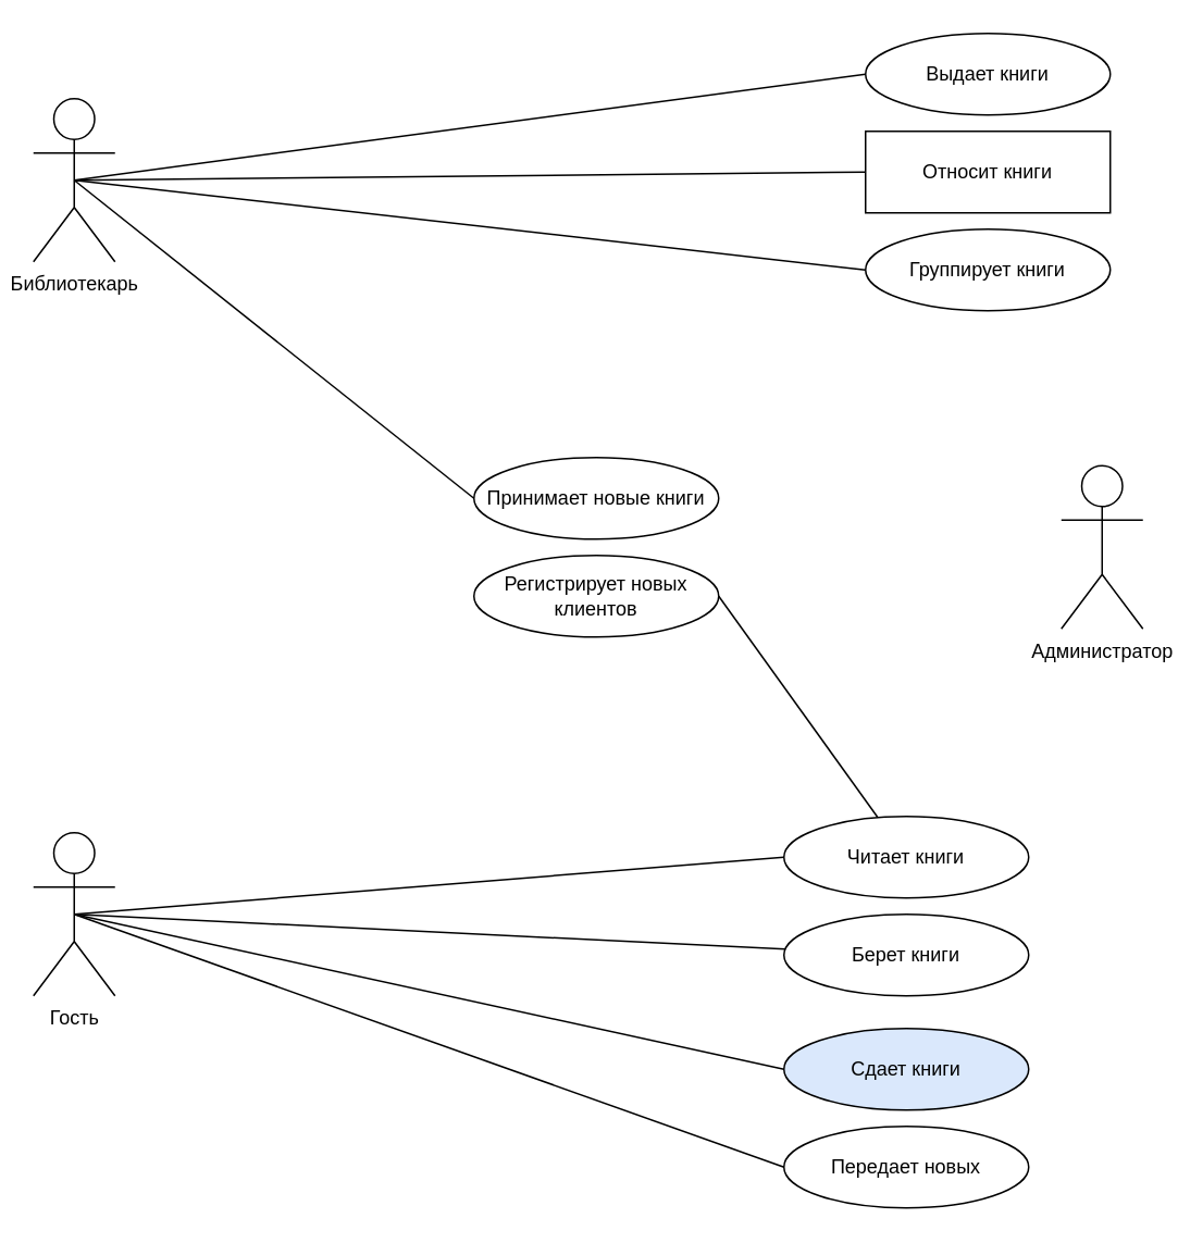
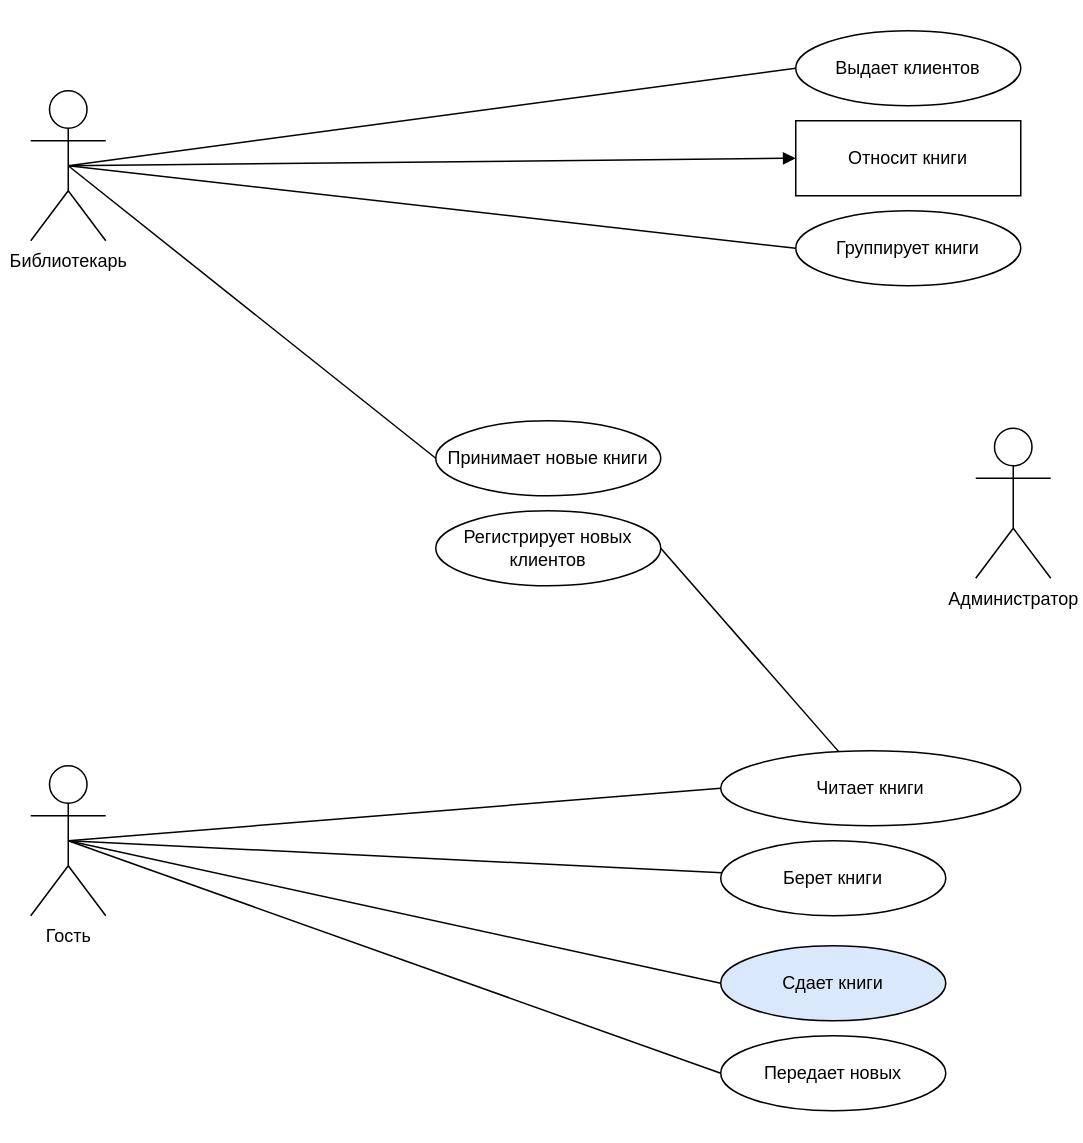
- <mxCell id="12" value="Выдает книги" style="ellipse;whiteSpace=wrap;html=1;" parent="1" vertex="1"><mxGeometry x="530" y="20" width="150" height="50" as="geometry" /></mxCell>
+ <mxCell id="12" value="Выдает клиентов" style="ellipse;whiteSpace=wrap;html=1;" parent="1" vertex="1"><mxGeometry x="530" y="20" width="150" height="50" as="geometry" /></mxCell>
- <mxCell id="17" value="" style="endArrow=none;html=1;entryX=0;entryY=0.5;entryDx=0;entryDy=0;exitX=0.5;exitY=0.5;exitDx=0;exitDy=0;exitPerimeter=0;" parent="1" target="13" edge="1" source="2"><mxGeometry width="50" height="50" relative="1" as="geometry"><mxPoint x="90" y="130" as="sourcePoint" /><mxPoint x="290" y="375" as="targetPoint" /></mxGeometry></mxCell>
+ <mxCell id="17" value="" style="endArrow=block;html=1;entryX=0;entryY=0.5;entryDx=0;entryDy=0;exitX=0.5;exitY=0.5;exitDx=0;exitDy=0;exitPerimeter=0;" parent="1" target="13" edge="1" source="2"><mxGeometry width="50" height="50" relative="1" as="geometry"><mxPoint x="90" y="130" as="sourcePoint" /><mxPoint x="290" y="375" as="targetPoint" /></mxGeometry></mxCell>
- <mxCell id="5" value="Читает книги" style="ellipse;whiteSpace=wrap;html=1;" parent="1" vertex="1"><mxGeometry x="480" y="500" width="150" height="50" as="geometry" /></mxCell>
+ <mxCell id="5" value="Читает книги" style="ellipse;whiteSpace=wrap;html=1;" parent="1" vertex="1"><mxGeometry x="480" y="500" width="200" height="50" as="geometry" /></mxCell>
